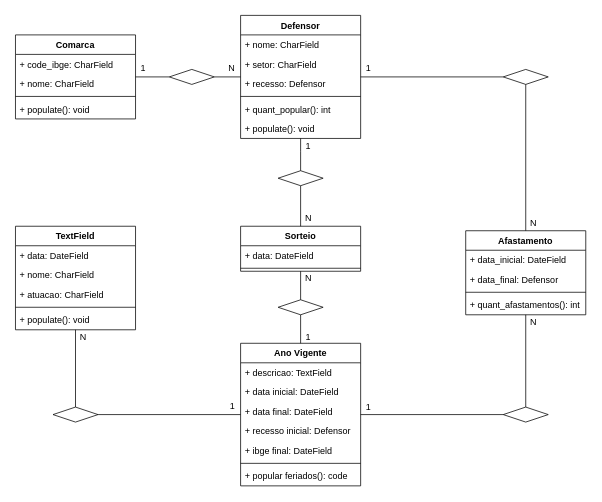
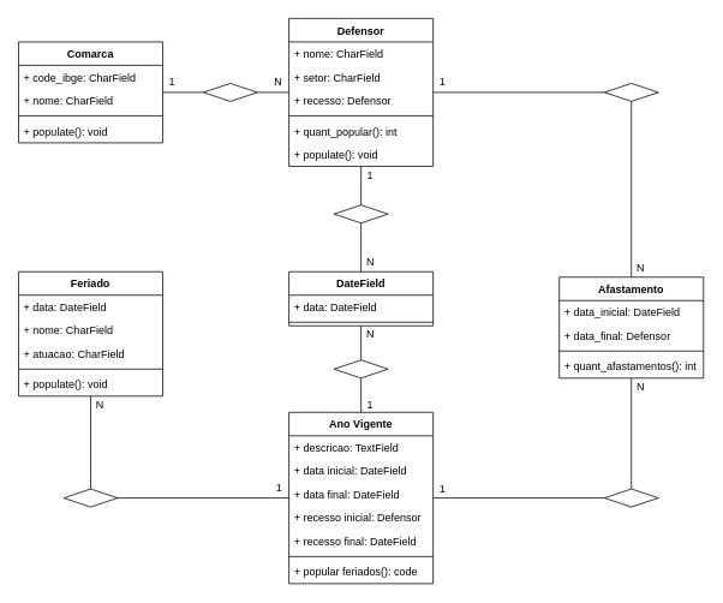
- <mxCell id="17" value="TextField" style="swimlane;fontStyle=1;align=center;verticalAlign=top;childLayout=stackLayout;horizontal=1;startSize=26;horizontalStack=0;resizeParent=1;resizeParentMax=0;resizeLast=0;collapsible=1;marginBottom=0;" parent="1" vertex="1"><mxGeometry x="20" y="301" width="160" height="138" as="geometry" /></mxCell>
+ <mxCell id="17" value="Feriado" style="swimlane;fontStyle=1;align=center;verticalAlign=top;childLayout=stackLayout;horizontal=1;startSize=26;horizontalStack=0;resizeParent=1;resizeParentMax=0;resizeLast=0;collapsible=1;marginBottom=0;" parent="1" vertex="1"><mxGeometry x="20" y="301" width="160" height="138" as="geometry" /></mxCell>
- <mxCell id="23" value="Sorteio" style="swimlane;fontStyle=1;align=center;verticalAlign=top;childLayout=stackLayout;horizontal=1;startSize=26;horizontalStack=0;resizeParent=1;resizeParentMax=0;resizeLast=0;collapsible=1;marginBottom=0;" parent="1" vertex="1"><mxGeometry x="320" y="301" width="160" height="60" as="geometry" /></mxCell>
+ <mxCell id="23" value="DateField" style="swimlane;fontStyle=1;align=center;verticalAlign=top;childLayout=stackLayout;horizontal=1;startSize=26;horizontalStack=0;resizeParent=1;resizeParentMax=0;resizeLast=0;collapsible=1;marginBottom=0;" parent="1" vertex="1"><mxGeometry x="320" y="301" width="160" height="60" as="geometry" /></mxCell>
- <mxCell id="48" value="+ ibge final: DateField" style="text;strokeColor=none;fillColor=none;align=left;verticalAlign=top;spacingLeft=4;spacingRight=4;overflow=hidden;rotatable=0;points=[[0,0.5],[1,0.5]];portConstraint=eastwest;" vertex="1" parent="43"><mxGeometry y="130" width="160" height="26" as="geometry" /></mxCell>
+ <mxCell id="48" value="+ recesso final: DateField" style="text;strokeColor=none;fillColor=none;align=left;verticalAlign=top;spacingLeft=4;spacingRight=4;overflow=hidden;rotatable=0;points=[[0,0.5],[1,0.5]];portConstraint=eastwest;" vertex="1" parent="43"><mxGeometry y="130" width="160" height="26" as="geometry" /></mxCell>
